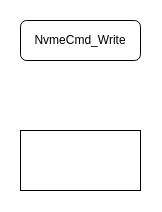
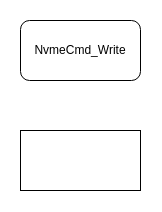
- <mxCell id="3" value="NvmeCmd_Write" style="rounded=1;whiteSpace=wrap;html=1;" vertex="1" parent="1"><mxGeometry x="20" y="20" width="120" height="40" as="geometry" /></mxCell>
+ <mxCell id="3" value="NvmeCmd_Write" style="rounded=1;whiteSpace=wrap;html=1;" vertex="1" parent="1"><mxGeometry x="20" y="20" width="120" height="60" as="geometry" /></mxCell>
